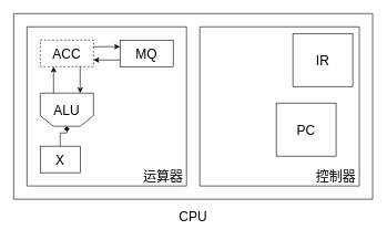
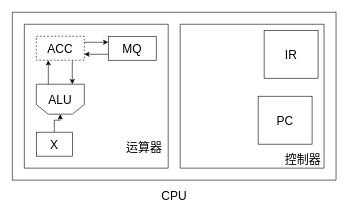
- <mxCell id="14" value="PC" style="rounded=0;whiteSpace=wrap;html=1;fontSize=20;fillColor=none;" parent="12" vertex="1"><mxGeometry x="115" y="115" width="90" height="80" as="geometry" /></mxCell>
+ <mxCell id="14" value="PC" style="rounded=0;whiteSpace=wrap;html=1;fontSize=20;fillColor=none;" parent="12" vertex="1"><mxGeometry x="130" y="120" width="90" height="80" as="geometry" /></mxCell>
- <mxCell id="16" style="edgeStyle=orthogonalEdgeStyle;rounded=0;orthogonalLoop=1;jettySize=auto;html=1;exitX=0.5;exitY=0;exitDx=0;exitDy=0;fontSize=20;endArrow=diamond;" parent="1" source="17" target="10" edge="1"><mxGeometry relative="1" as="geometry" /></mxCell>
+ <mxCell id="16" style="edgeStyle=orthogonalEdgeStyle;rounded=0;orthogonalLoop=1;jettySize=auto;html=1;exitX=0.5;exitY=0;exitDx=0;exitDy=0;fontSize=20;" parent="1" source="17" target="10" edge="1"><mxGeometry relative="1" as="geometry" /></mxCell>
- <mxCell id="11" value="运算器" style="text;html=1;strokeColor=none;fillColor=none;align=center;verticalAlign=middle;whiteSpace=wrap;rounded=0;fontSize=20;" parent="3" vertex="1"><mxGeometry x="170" y="210" width="70" height="30" as="geometry" /></mxCell>
+ <mxCell id="11" value="运算器" style="text;html=1;strokeColor=none;fillColor=none;align=center;verticalAlign=middle;whiteSpace=wrap;rounded=0;fontSize=20;" parent="3" vertex="1"><mxGeometry x="165" y="190" width="70" height="30" as="geometry" /></mxCell>
